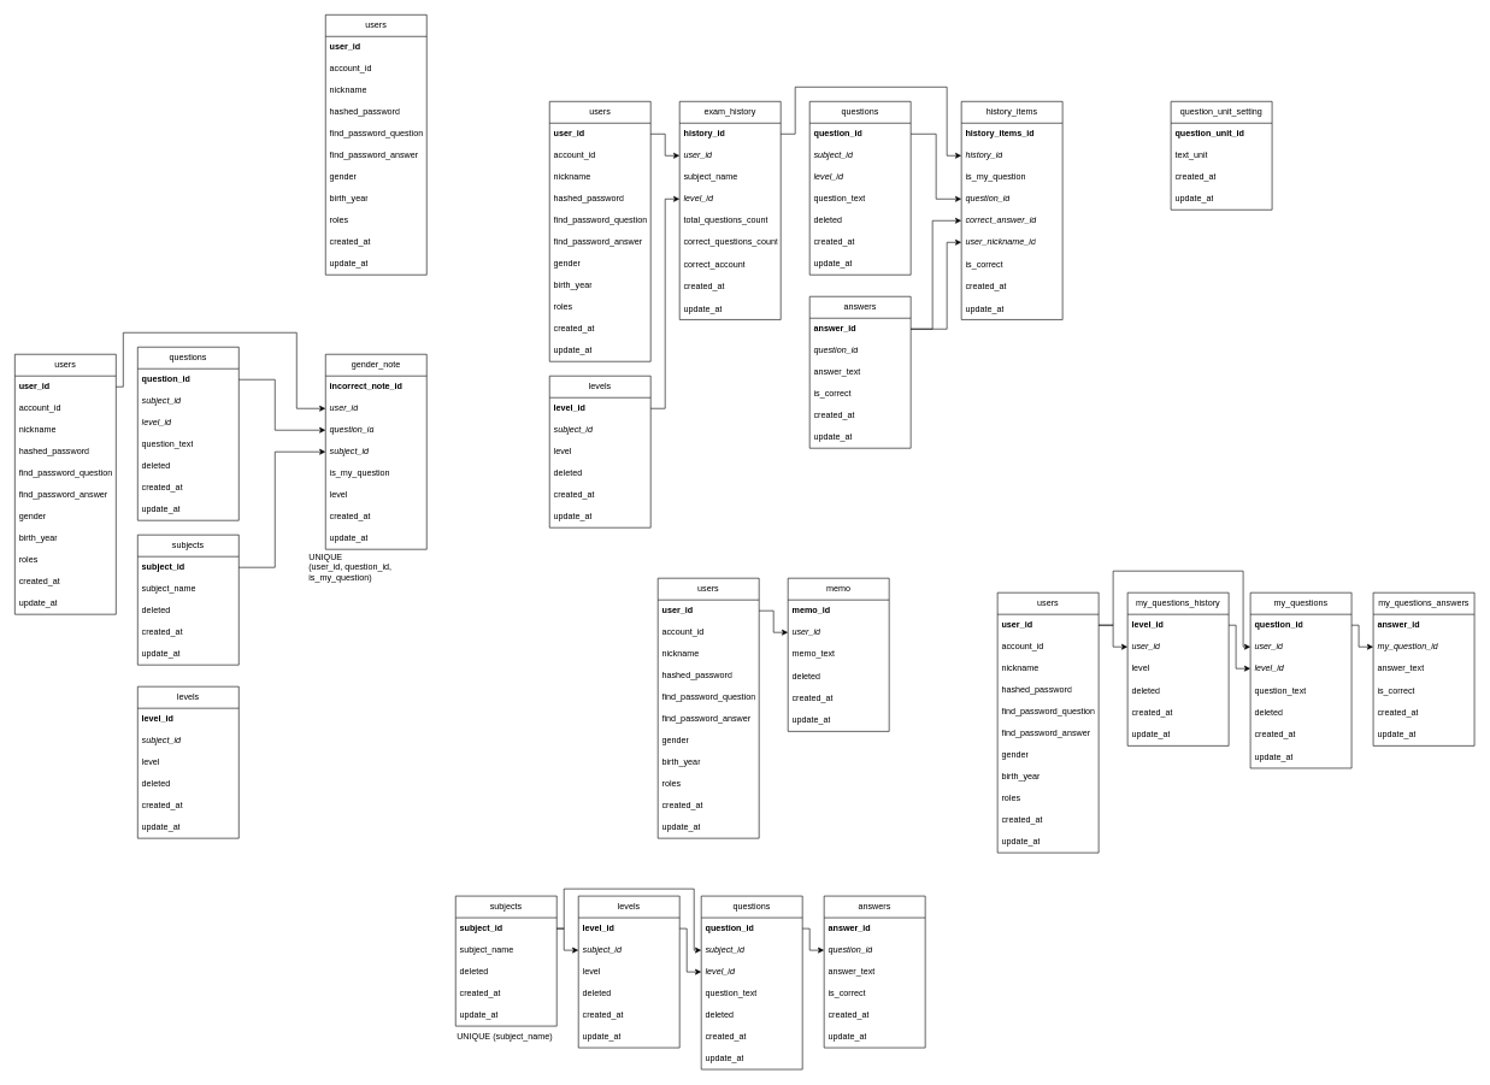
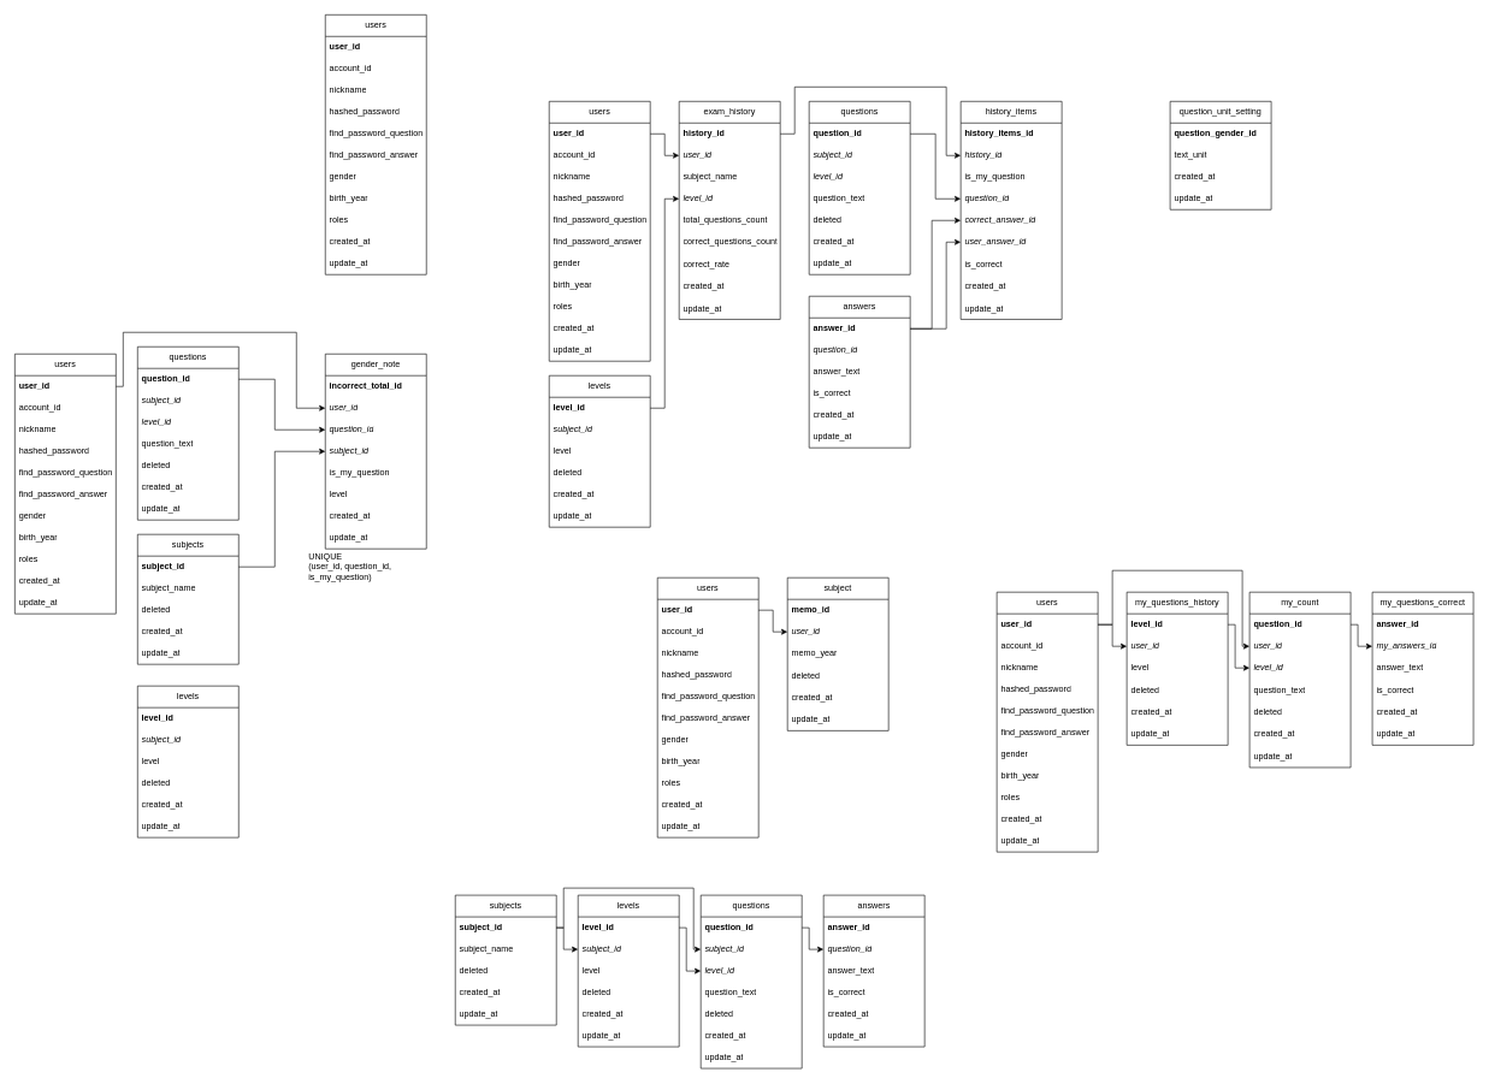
- <mxCell id="87" value="&lt;b&gt;question_unit_id&lt;/b&gt;" style="text;strokeColor=none;fillColor=none;align=left;verticalAlign=middle;spacingLeft=4;spacingRight=4;overflow=hidden;points=[[0,0.5],[1,0.5]];portConstraint=eastwest;rotatable=0;whiteSpace=wrap;html=1;" parent="86" vertex="1"><mxGeometry y="30" width="140" height="30" as="geometry" /></mxCell>
+ <mxCell id="87" value="&lt;b&gt;question_gender_id&lt;/b&gt;" style="text;strokeColor=none;fillColor=none;align=left;verticalAlign=middle;spacingLeft=4;spacingRight=4;overflow=hidden;points=[[0,0.5],[1,0.5]];portConstraint=eastwest;rotatable=0;whiteSpace=wrap;html=1;" parent="86" vertex="1"><mxGeometry y="30" width="140" height="30" as="geometry" /></mxCell>
- <mxCell id="53" value="&lt;i&gt;user_nickname_id&lt;/i&gt;" style="text;strokeColor=none;fillColor=none;align=left;verticalAlign=middle;spacingLeft=4;spacingRight=4;overflow=hidden;points=[[0,0.5],[1,0.5]];portConstraint=eastwest;rotatable=0;whiteSpace=wrap;html=1;" parent="47" vertex="1"><mxGeometry y="180" width="140" height="30" as="geometry" /></mxCell>
+ <mxCell id="53" value="&lt;i&gt;user_answer_id&lt;/i&gt;" style="text;strokeColor=none;fillColor=none;align=left;verticalAlign=middle;spacingLeft=4;spacingRight=4;overflow=hidden;points=[[0,0.5],[1,0.5]];portConstraint=eastwest;rotatable=0;whiteSpace=wrap;html=1;" parent="47" vertex="1"><mxGeometry y="180" width="140" height="30" as="geometry" /></mxCell>
- <mxCell id="44" value="correct_account" style="text;strokeColor=none;fillColor=none;align=left;verticalAlign=middle;spacingLeft=4;spacingRight=4;overflow=hidden;points=[[0,0.5],[1,0.5]];portConstraint=eastwest;rotatable=0;whiteSpace=wrap;html=1;" parent="37" vertex="1"><mxGeometry y="210" width="140" height="31" as="geometry" /></mxCell>
+ <mxCell id="44" value="correct_rate" style="text;strokeColor=none;fillColor=none;align=left;verticalAlign=middle;spacingLeft=4;spacingRight=4;overflow=hidden;points=[[0,0.5],[1,0.5]];portConstraint=eastwest;rotatable=0;whiteSpace=wrap;html=1;" parent="37" vertex="1"><mxGeometry y="210" width="140" height="31" as="geometry" /></mxCell>
- <mxCell id="28" value="&lt;b&gt;incorrect_note_id&lt;/b&gt;" style="text;strokeColor=none;fillColor=none;align=left;verticalAlign=middle;spacingLeft=4;spacingRight=4;overflow=hidden;points=[[0,0.5],[1,0.5]];portConstraint=eastwest;rotatable=0;whiteSpace=wrap;html=1;" parent="27" vertex="1"><mxGeometry y="30" width="140" height="30" as="geometry" /></mxCell>
+ <mxCell id="28" value="&lt;b&gt;incorrect_total_id&lt;/b&gt;" style="text;strokeColor=none;fillColor=none;align=left;verticalAlign=middle;spacingLeft=4;spacingRight=4;overflow=hidden;points=[[0,0.5],[1,0.5]];portConstraint=eastwest;rotatable=0;whiteSpace=wrap;html=1;" parent="27" vertex="1"><mxGeometry y="30" width="140" height="30" as="geometry" /></mxCell>
- <mxCell id="57" value="memo" style="swimlane;fontStyle=0;childLayout=stackLayout;horizontal=1;startSize=30;horizontalStack=0;resizeParent=1;resizeParentMax=0;resizeLast=0;collapsible=1;marginBottom=0;whiteSpace=wrap;html=1;" parent="1" vertex="1"><mxGeometry x="1090" y="800" width="140" height="212" as="geometry" /></mxCell>
+ <mxCell id="57" value="subject" style="swimlane;fontStyle=0;childLayout=stackLayout;horizontal=1;startSize=30;horizontalStack=0;resizeParent=1;resizeParentMax=0;resizeLast=0;collapsible=1;marginBottom=0;whiteSpace=wrap;html=1;" parent="1" vertex="1"><mxGeometry x="1090" y="800" width="140" height="212" as="geometry" /></mxCell>
- <mxCell id="71" value="my_questions" style="swimlane;fontStyle=0;childLayout=stackLayout;horizontal=1;startSize=30;horizontalStack=0;resizeParent=1;resizeParentMax=0;resizeLast=0;collapsible=1;marginBottom=0;whiteSpace=wrap;html=1;" parent="1" vertex="1"><mxGeometry x="1730" y="820" width="140" height="243" as="geometry" /></mxCell>
+ <mxCell id="71" value="my_count" style="swimlane;fontStyle=0;childLayout=stackLayout;horizontal=1;startSize=30;horizontalStack=0;resizeParent=1;resizeParentMax=0;resizeLast=0;collapsible=1;marginBottom=0;whiteSpace=wrap;html=1;" parent="1" vertex="1"><mxGeometry x="1730" y="820" width="140" height="243" as="geometry" /></mxCell>
- <mxCell id="79" value="my_questions_answers" style="swimlane;fontStyle=0;childLayout=stackLayout;horizontal=1;startSize=30;horizontalStack=0;resizeParent=1;resizeParentMax=0;resizeLast=0;collapsible=1;marginBottom=0;whiteSpace=wrap;html=1;" parent="1" vertex="1"><mxGeometry x="1900" y="820" width="140" height="212" as="geometry" /></mxCell>
+ <mxCell id="79" value="my_questions_correct" style="swimlane;fontStyle=0;childLayout=stackLayout;horizontal=1;startSize=30;horizontalStack=0;resizeParent=1;resizeParentMax=0;resizeLast=0;collapsible=1;marginBottom=0;whiteSpace=wrap;html=1;" parent="1" vertex="1"><mxGeometry x="1900" y="820" width="140" height="212" as="geometry" /></mxCell>
- <mxCell id="81" value="&lt;i&gt;my_question_id&lt;/i&gt;" style="text;strokeColor=none;fillColor=none;align=left;verticalAlign=middle;spacingLeft=4;spacingRight=4;overflow=hidden;points=[[0,0.5],[1,0.5]];portConstraint=eastwest;rotatable=0;whiteSpace=wrap;html=1;" parent="79" vertex="1"><mxGeometry y="60" width="140" height="30" as="geometry" /></mxCell>
+ <mxCell id="81" value="&lt;i&gt;my_answers_id&lt;/i&gt;" style="text;strokeColor=none;fillColor=none;align=left;verticalAlign=middle;spacingLeft=4;spacingRight=4;overflow=hidden;points=[[0,0.5],[1,0.5]];portConstraint=eastwest;rotatable=0;whiteSpace=wrap;html=1;" parent="79" vertex="1"><mxGeometry y="60" width="140" height="30" as="geometry" /></mxCell>
- <mxCell id="60" value="memo_text" style="text;strokeColor=none;fillColor=none;align=left;verticalAlign=middle;spacingLeft=4;spacingRight=4;overflow=hidden;points=[[0,0.5],[1,0.5]];portConstraint=eastwest;rotatable=0;whiteSpace=wrap;html=1;" parent="57" vertex="1"><mxGeometry y="90" width="140" height="30" as="geometry" /></mxCell>
+ <mxCell id="60" value="memo_year" style="text;strokeColor=none;fillColor=none;align=left;verticalAlign=middle;spacingLeft=4;spacingRight=4;overflow=hidden;points=[[0,0.5],[1,0.5]];portConstraint=eastwest;rotatable=0;whiteSpace=wrap;html=1;" parent="57" vertex="1"><mxGeometry y="90" width="140" height="30" as="geometry" /></mxCell>
- <mxCell id="215" value="UNIQUE&amp;nbsp;&lt;span style=&quot;background-color: transparent; color: light-dark(rgb(0, 0, 0), rgb(255, 255, 255));&quot;&gt;(subject_name)&lt;/span&gt;" style="text;html=1;align=left;verticalAlign=middle;whiteSpace=wrap;rounded=0;" parent="1" vertex="1"><mxGeometry x="630" y="1419.95" width="140" height="30" as="geometry" /></mxCell>
